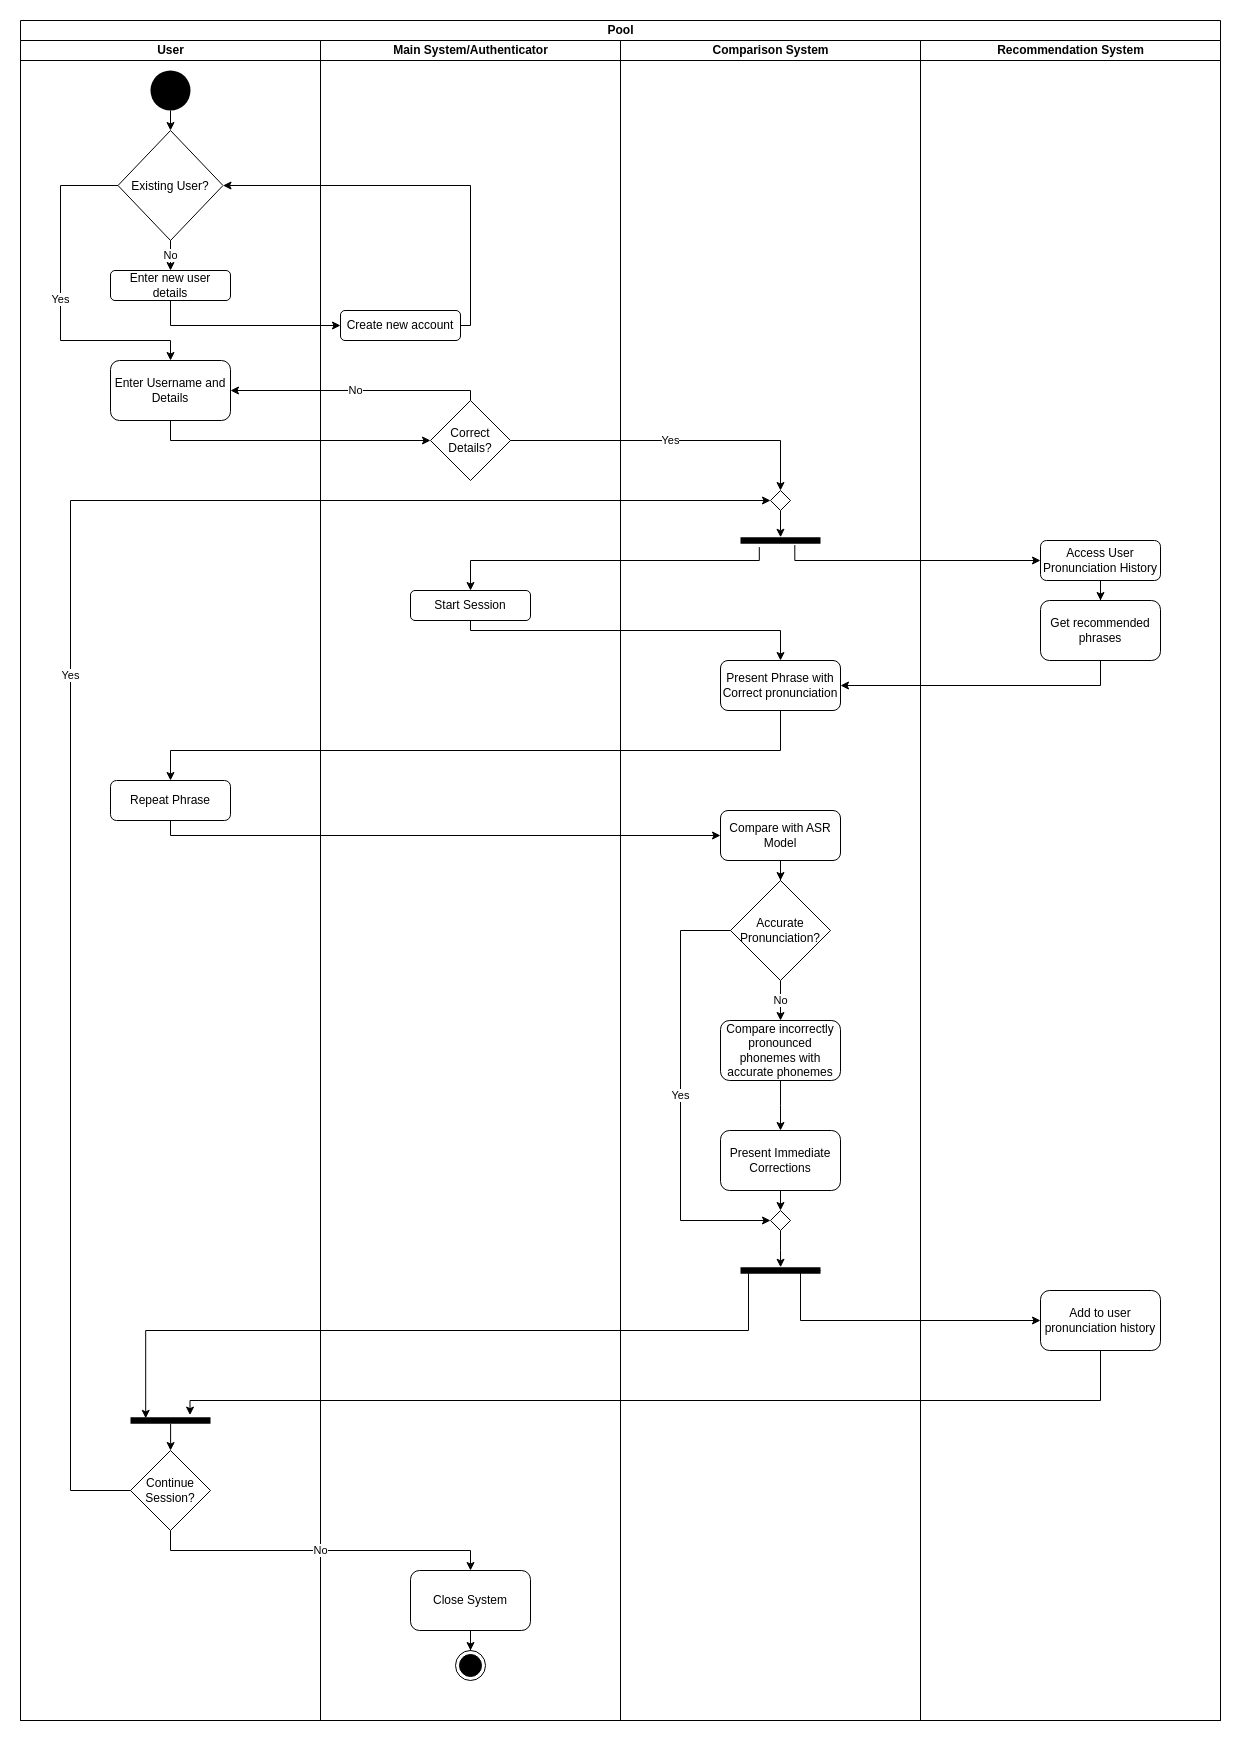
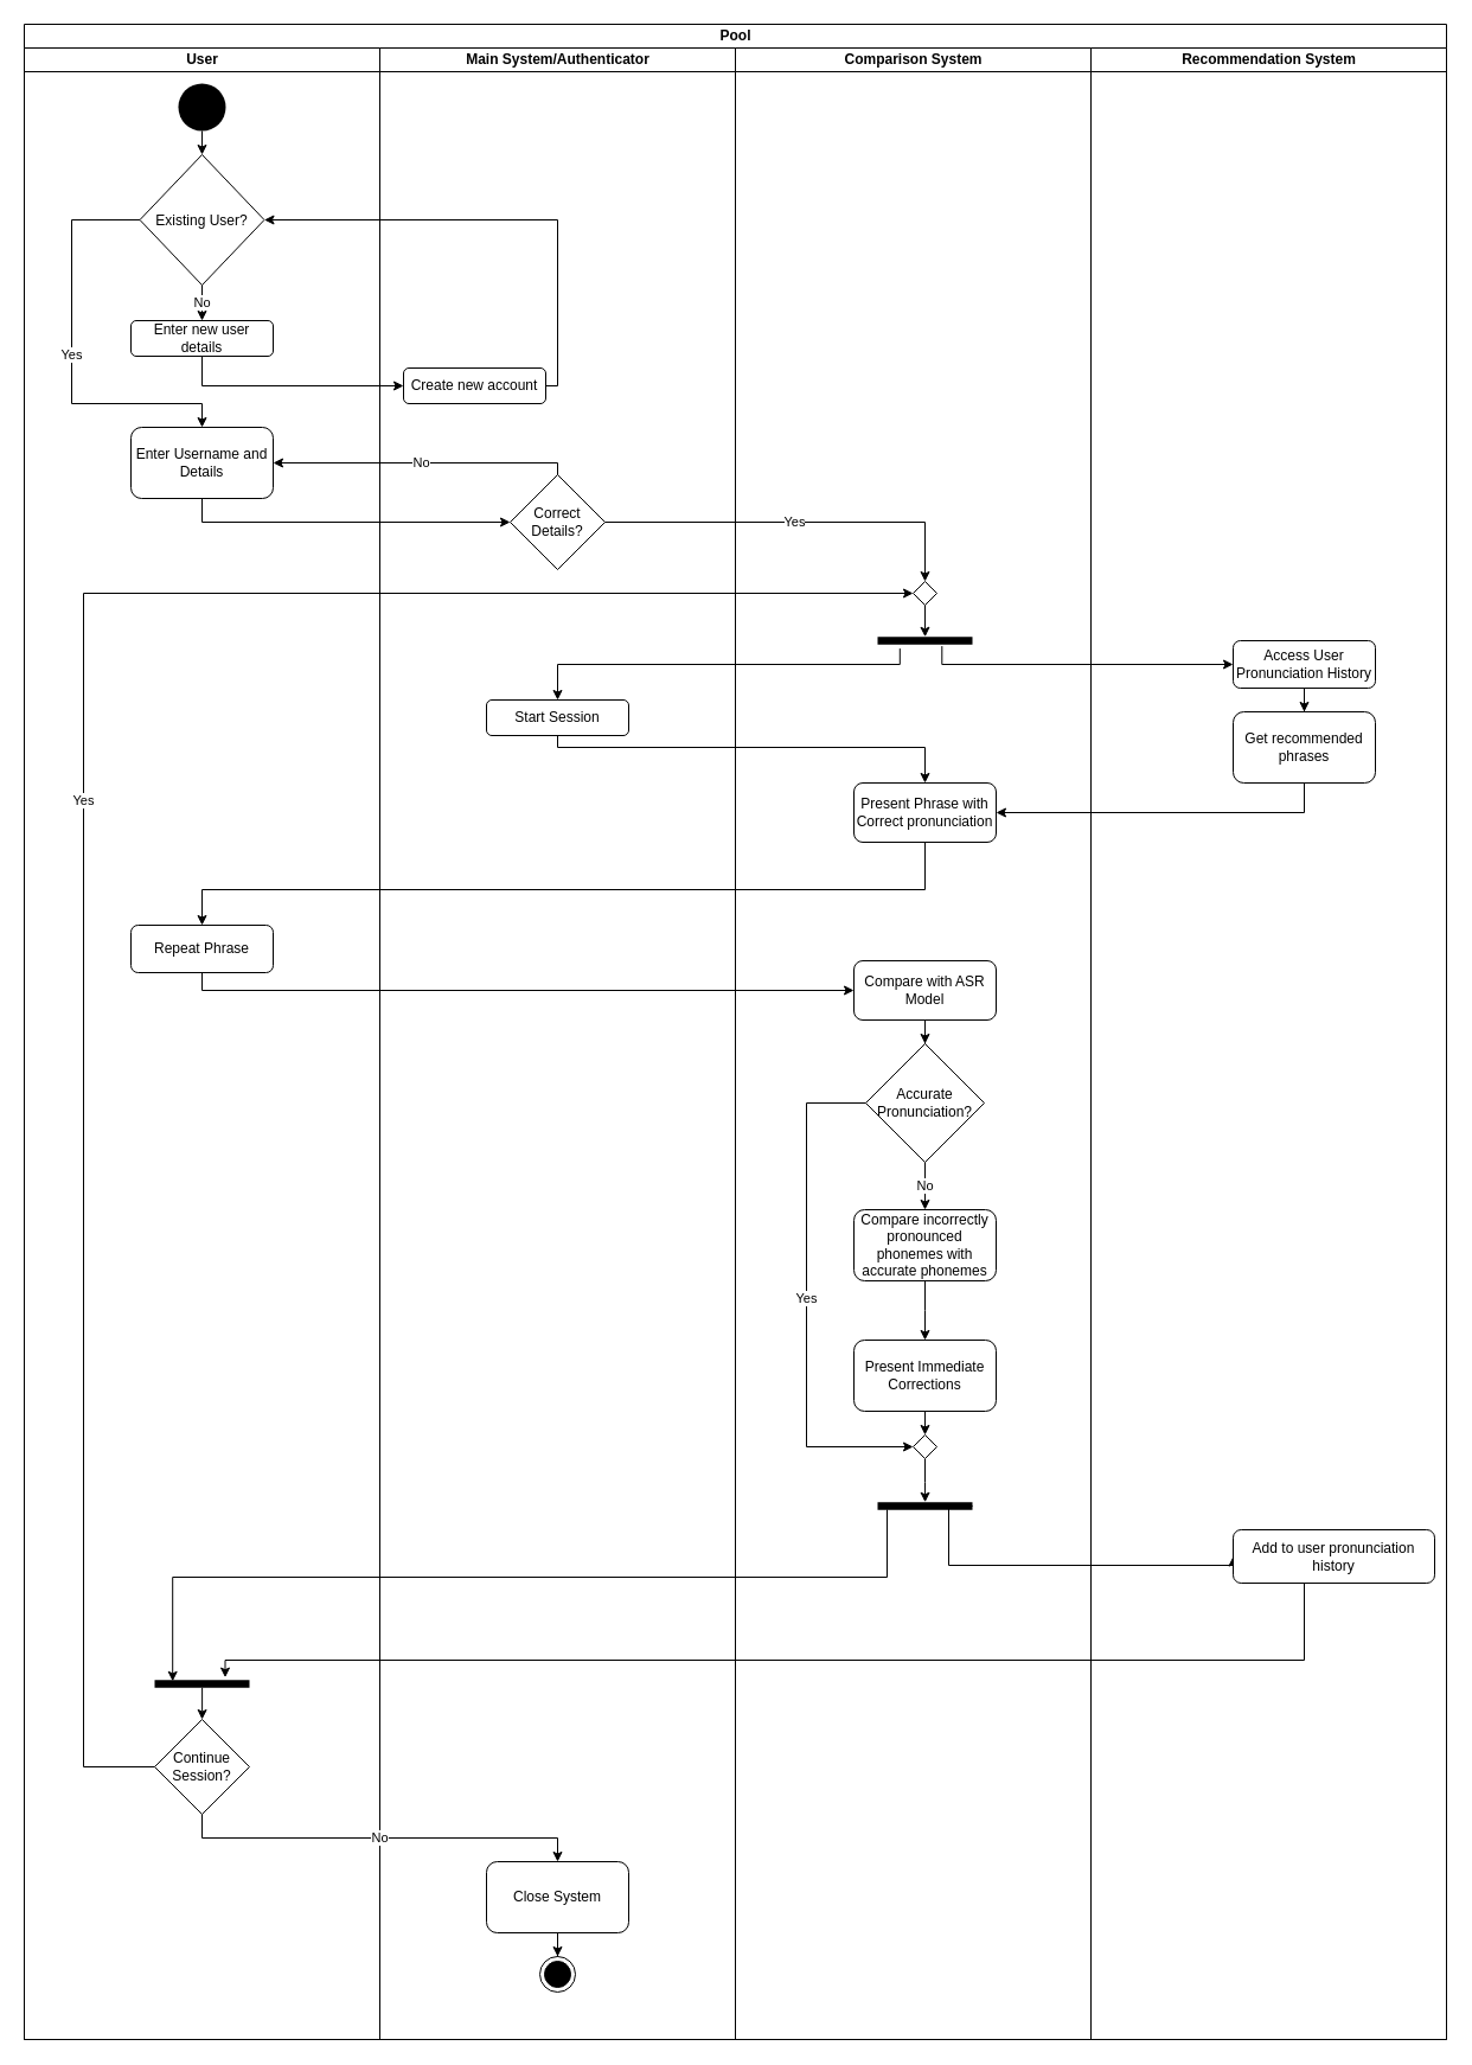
- <mxCell id="53" value="Add to user pronunciation history" style="rounded=1;whiteSpace=wrap;html=1;" parent="1" vertex="1"><mxGeometry x="1040" y="1290" width="120" height="60" as="geometry" /></mxCell>
+ <mxCell id="53" value="Add to user pronunciation history" style="rounded=1;whiteSpace=wrap;html=1;" parent="1" vertex="1"><mxGeometry x="1040" y="1290" width="170" height="45" as="geometry" /></mxCell>
